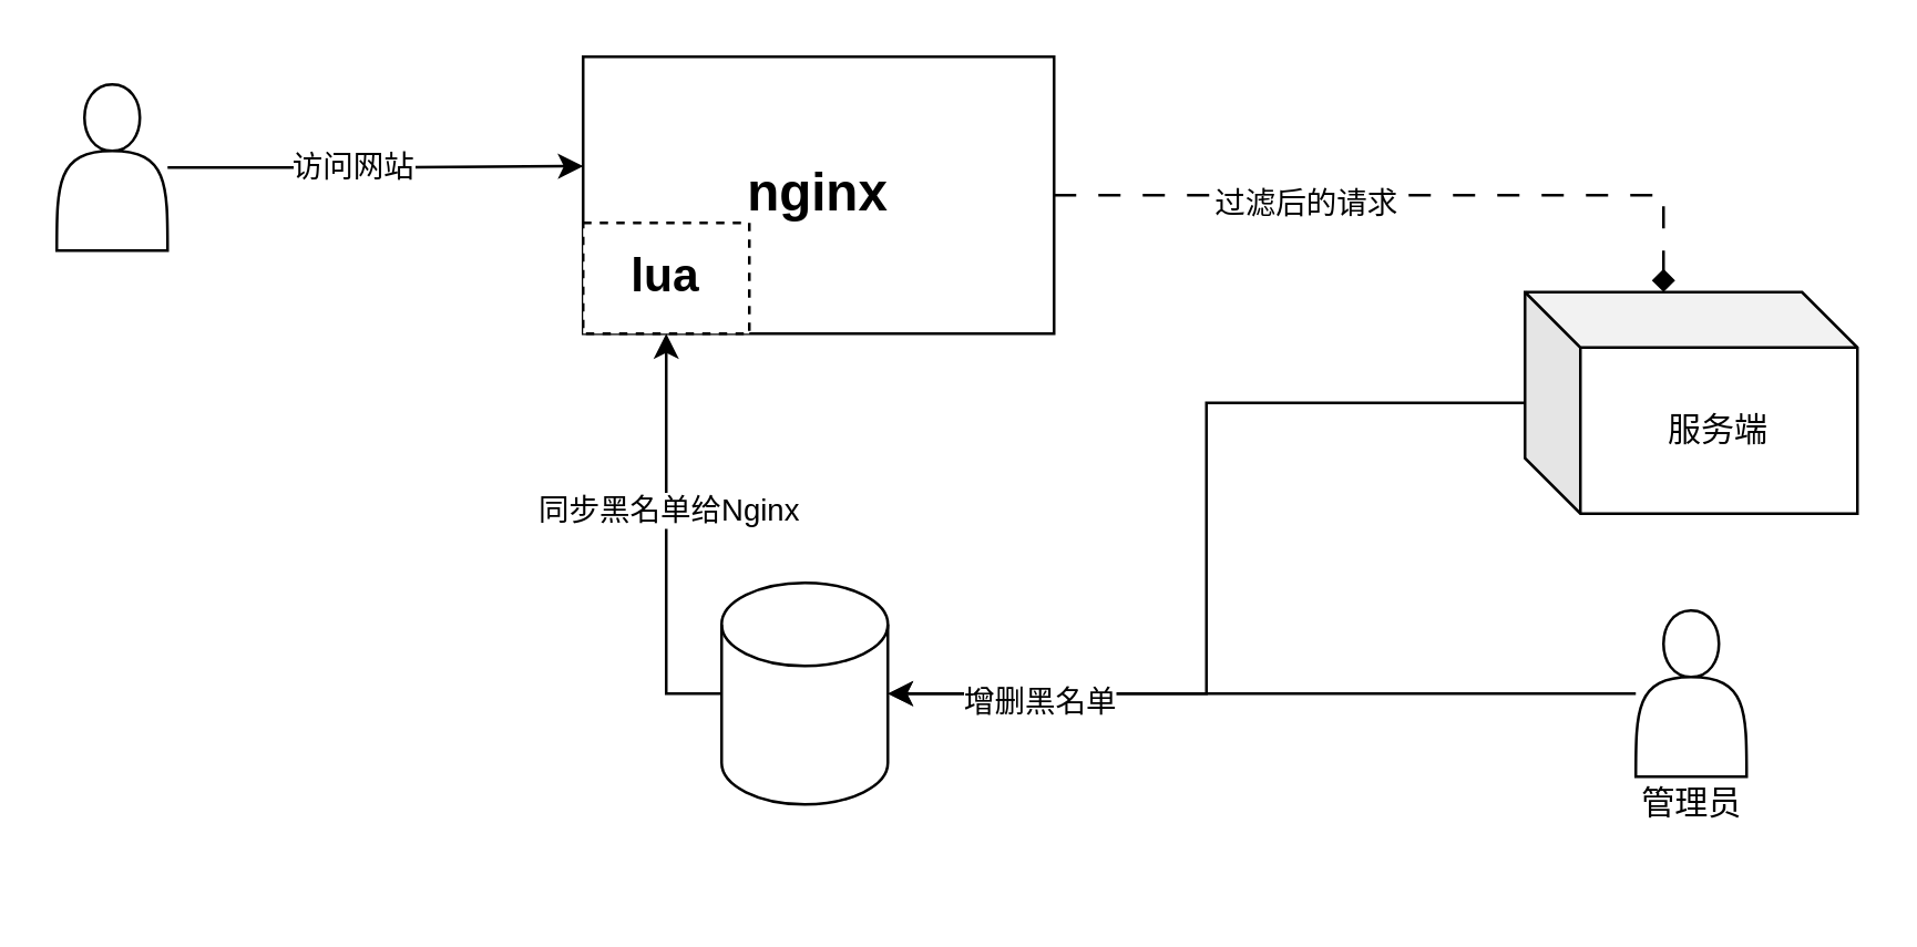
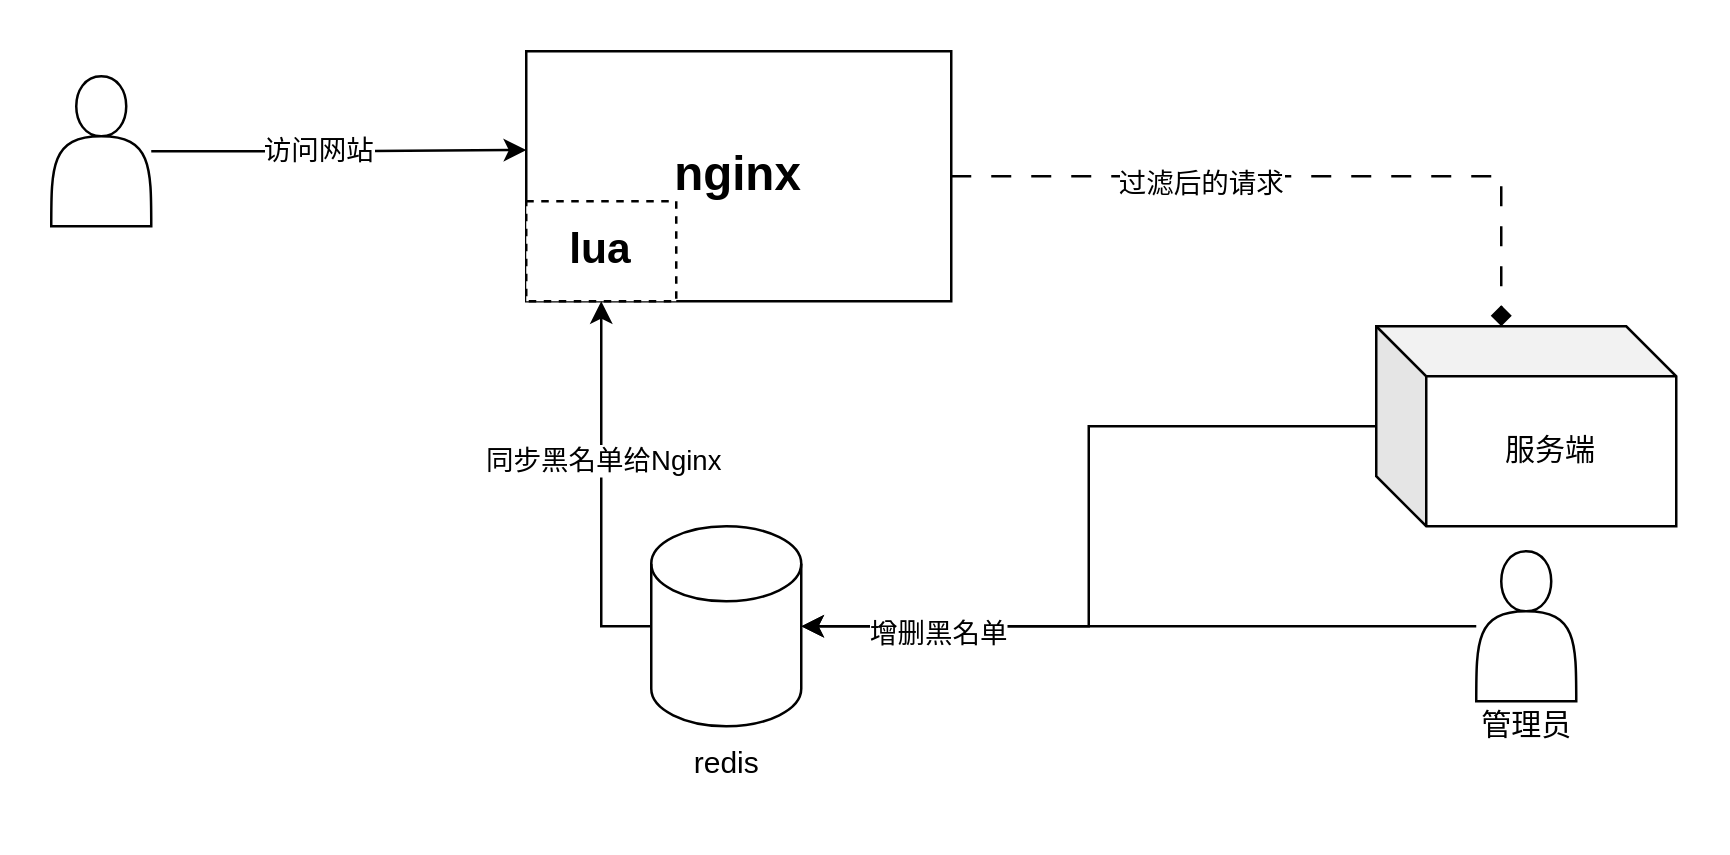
- <mxCell id="14" value="服务端" style="shape=cube;whiteSpace=wrap;html=1;boundedLbl=1;backgroundOutline=1;darkOpacity=0.05;darkOpacity2=0.1;" vertex="1" parent="1"><mxGeometry x="550" y="105" width="120" height="80" as="geometry" /></mxCell>
+ <mxCell id="14" value="服务端" style="shape=cube;whiteSpace=wrap;html=1;boundedLbl=1;backgroundOutline=1;darkOpacity=0.05;darkOpacity2=0.1;" vertex="1" parent="1"><mxGeometry x="550" y="130" width="120" height="80" as="geometry" /></mxCell>
+ <mxCell id="12" value="redis" style="text;html=1;align=center;verticalAlign=middle;resizable=0;points=[];autosize=1;strokeColor=none;fillColor=none;" vertex="1" parent="1"><mxGeometry x="265" y="290" width="50" height="30" as="geometry" /></mxCell>
